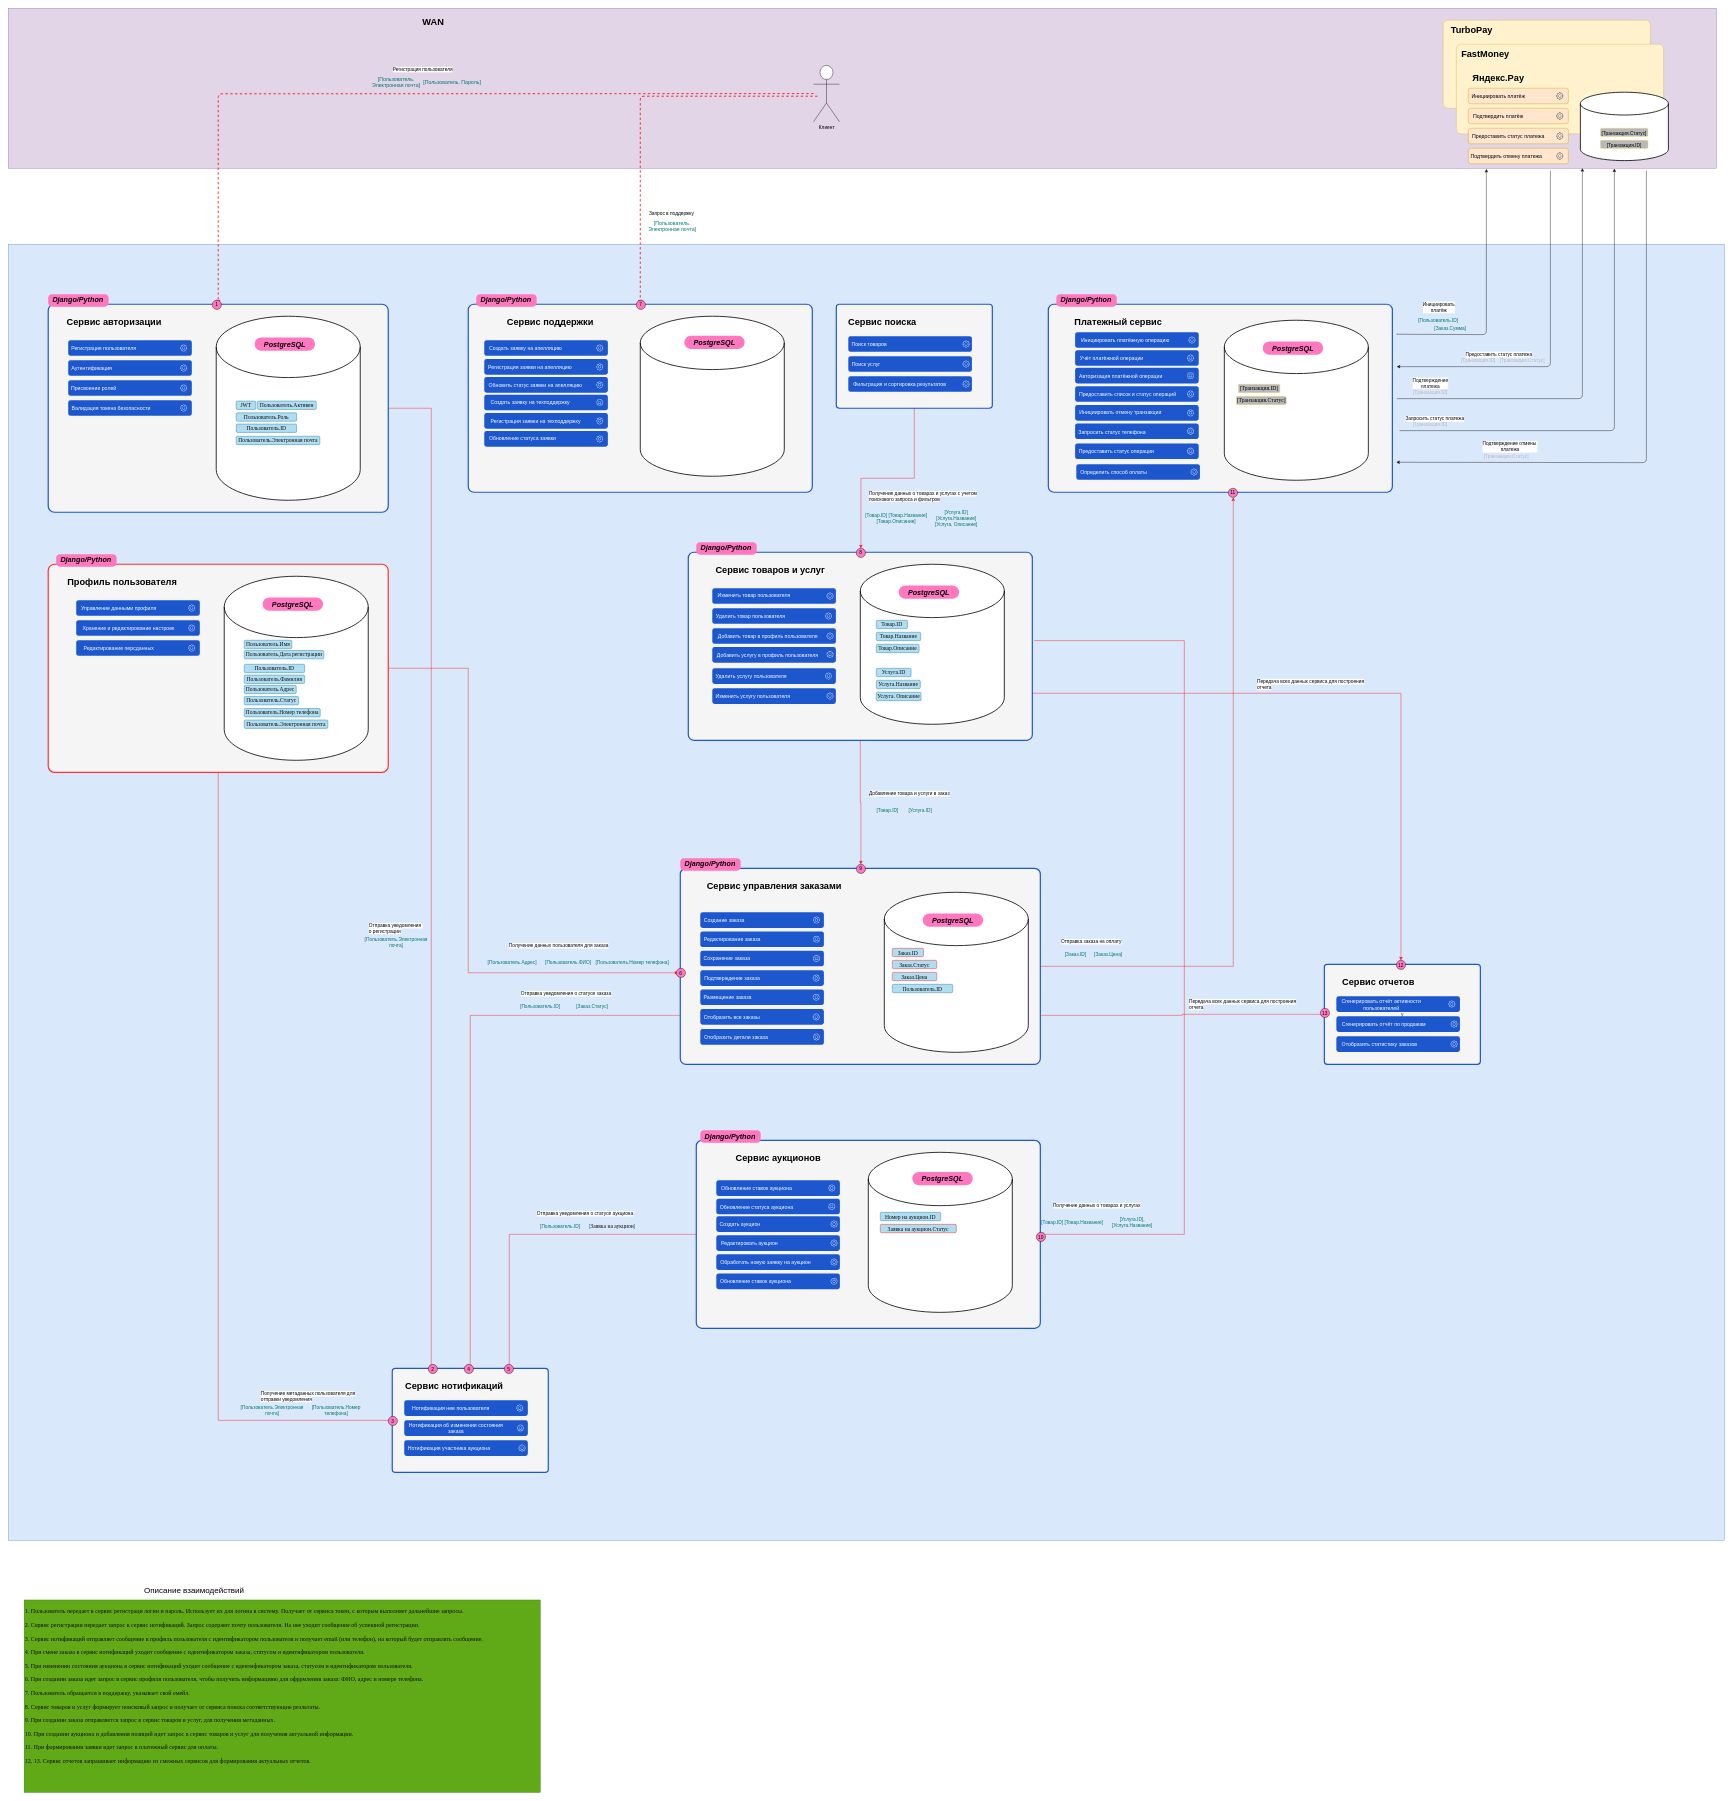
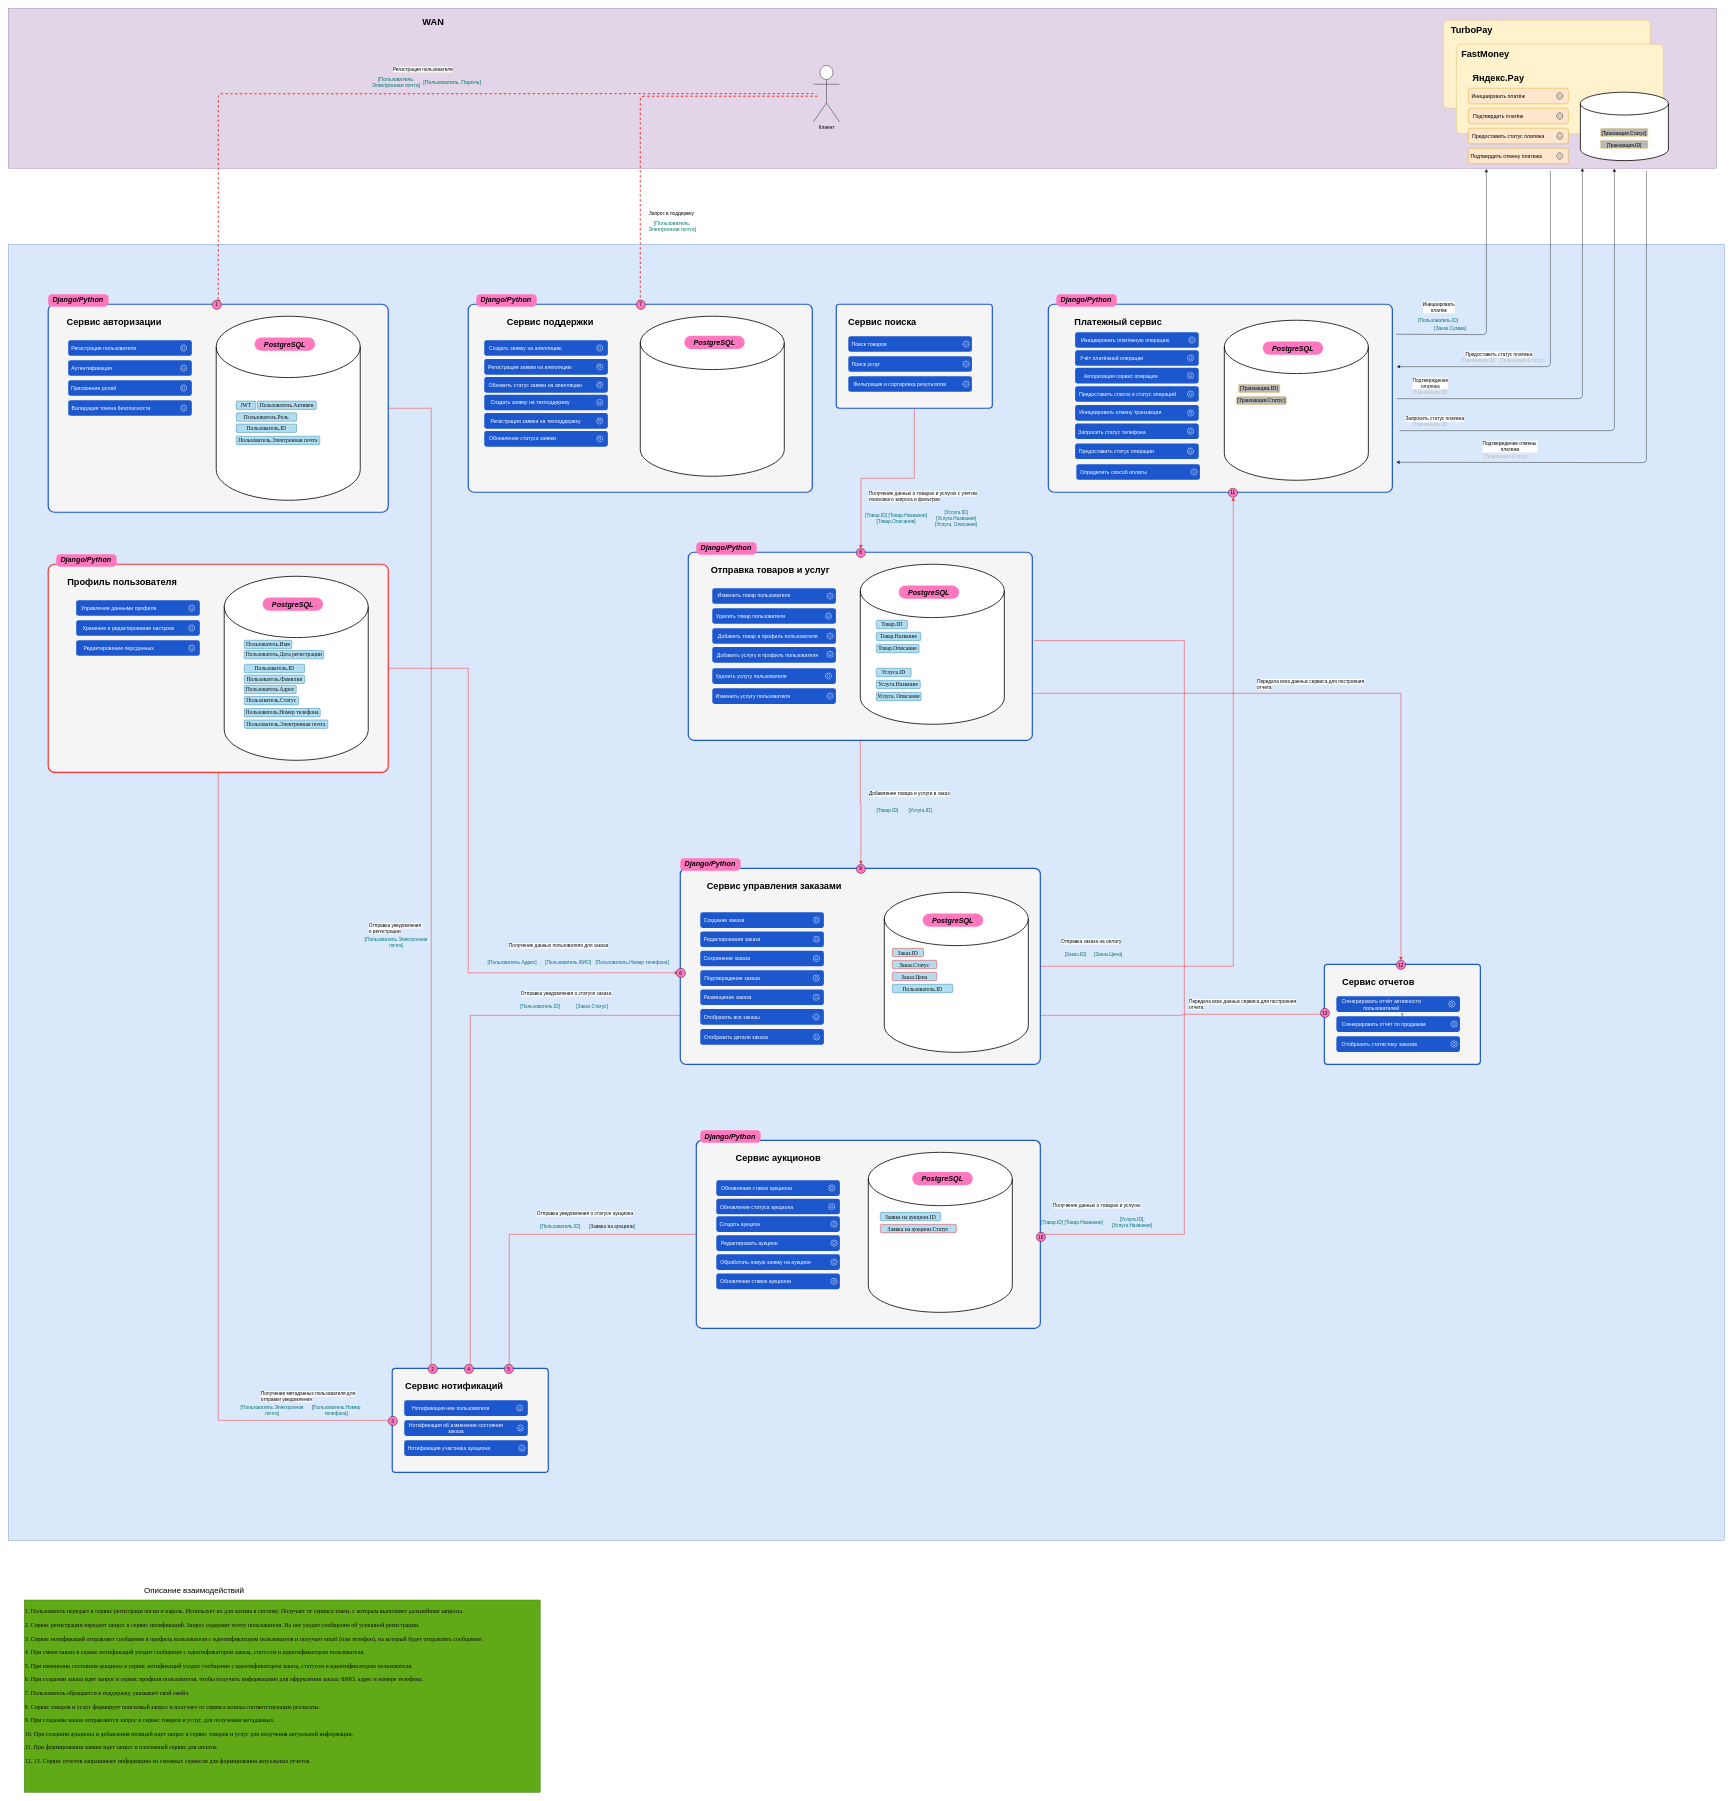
- <mxCell id="179" value="Авторизация платёжной операции" style="text;html=1;align=center;verticalAlign=middle;whiteSpace=wrap;rounded=1;fontSize=13;fontColor=#FFFFFF;strokeColor=none;" parent="176" vertex="1"><mxGeometry y="4.5" width="243" height="30" as="geometry" /></mxCell>
+ <mxCell id="179" value="Авторизация сервис операции" style="text;html=1;align=center;verticalAlign=middle;whiteSpace=wrap;rounded=1;fontSize=13;fontColor=#FFFFFF;strokeColor=none;" parent="176" vertex="1"><mxGeometry y="4.5" width="243" height="30" as="geometry" /></mxCell>
- <mxCell id="228" value="Сервис товаров и услуг" style="text;html=1;align=center;verticalAlign=middle;whiteSpace=wrap;rounded=1;shadow=0;fontSize=23;fontStyle=1" vertex="1" parent="1"><mxGeometry x="1730" y="1400" width="390" height="49" as="geometry" /></mxCell>
+ <mxCell id="228" value="Отправка товаров и услуг" style="text;html=1;align=center;verticalAlign=middle;whiteSpace=wrap;rounded=1;shadow=0;fontSize=23;fontStyle=1" vertex="1" parent="1"><mxGeometry x="1730" y="1400" width="390" height="49" as="geometry" /></mxCell>
- <mxCell id="268" value="&lt;p style=&quot;margin: 0px 0px 0px 13px; text-indent: -13px; font-variant-numeric: normal; font-variant-east-asian: normal; font-variant-alternates: normal; font-kerning: auto; font-optical-sizing: auto; font-feature-settings: normal; font-variation-settings: normal; font-variant-position: normal; font-stretch: normal; font-size: 14px; line-height: normal; color: rgb(14, 14, 14); text-align: start;&quot; class=&quot;p1&quot;&gt;&lt;font face=&quot;Times New Roman&quot;&gt;Номер на аукцион.ID&lt;/font&gt;&lt;/p&gt;" style="rounded=1;whiteSpace=wrap;html=1;fillColor=#b1ddf0;strokeColor=#10739e;" parent="1" vertex="1"><mxGeometry x="2200" y="3030" width="151" height="21" as="geometry" /></mxCell>
+ <mxCell id="268" value="&lt;p style=&quot;margin: 0px 0px 0px 13px; text-indent: -13px; font-variant-numeric: normal; font-variant-east-asian: normal; font-variant-alternates: normal; font-kerning: auto; font-optical-sizing: auto; font-feature-settings: normal; font-variation-settings: normal; font-variant-position: normal; font-stretch: normal; font-size: 14px; line-height: normal; color: rgb(14, 14, 14); text-align: start;&quot; class=&quot;p1&quot;&gt;&lt;font face=&quot;Times New Roman&quot;&gt;Заявка на аукцион.ID&lt;/font&gt;&lt;/p&gt;" style="rounded=1;whiteSpace=wrap;html=1;fillColor=#b1ddf0;strokeColor=#10739e;" parent="1" vertex="1"><mxGeometry x="2200" y="3030" width="151" height="21" as="geometry" /></mxCell>
